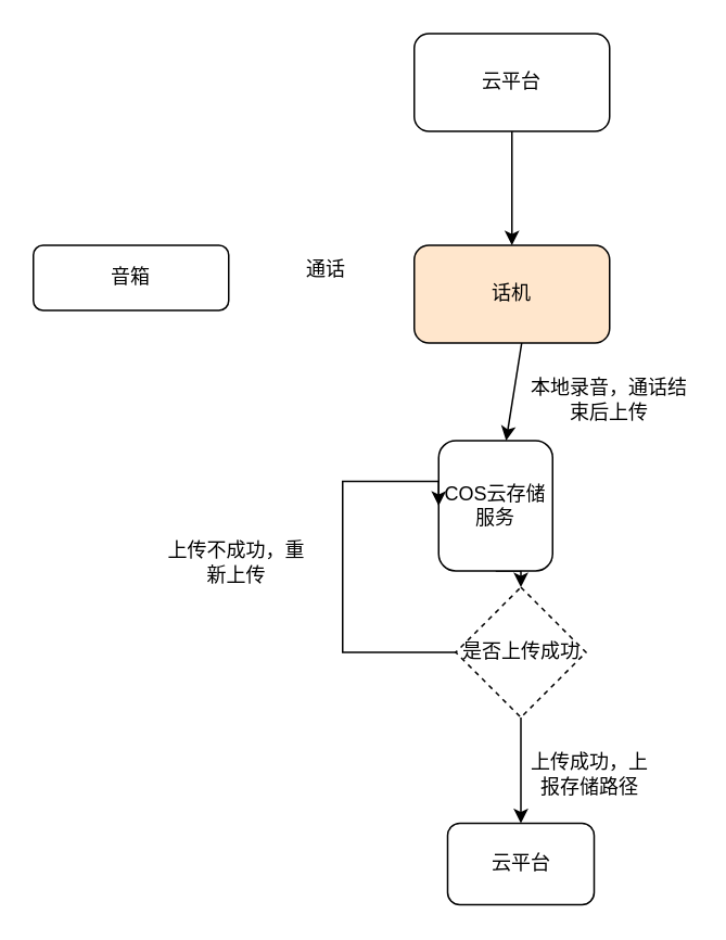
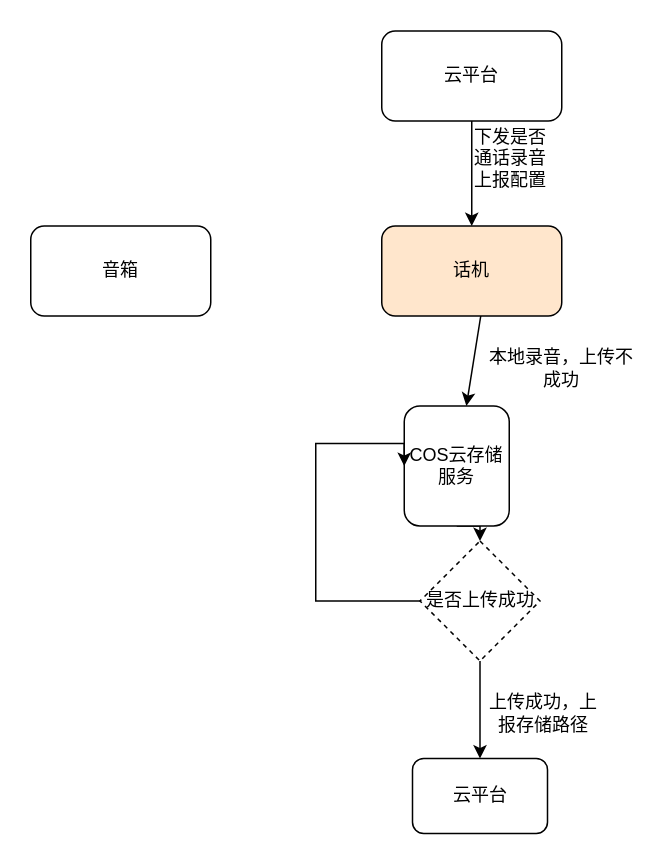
+ <mxCell id="17" value="下发是否通话录音上报配置" style="text;html=1;strokeColor=none;fillColor=none;align=center;verticalAlign=middle;whiteSpace=wrap;rounded=0;" vertex="1" parent="1"><mxGeometry x="310" y="90" width="60" height="30" as="geometry" /></mxCell>
- <mxCell id="4" value="通话" style="text;html=1;strokeColor=none;fillColor=none;align=center;verticalAlign=middle;whiteSpace=wrap;rounded=0;" vertex="1" parent="1"><mxGeometry x="170" y="150" width="60" height="30" as="geometry" /></mxCell>
- <mxCell id="3" value="音箱" style="rounded=1;whiteSpace=wrap;html=1;" vertex="1" parent="1"><mxGeometry x="20" y="150" width="120" height="40" as="geometry" /></mxCell>
+ <mxCell id="3" value="音箱" style="rounded=1;whiteSpace=wrap;html=1;" vertex="1" parent="1"><mxGeometry x="20" y="150" width="120" height="60" as="geometry" /></mxCell>
- <mxCell id="12" value="本地录音，通话结束后上传" style="text;html=1;strokeColor=none;fillColor=none;align=center;verticalAlign=middle;whiteSpace=wrap;rounded=0;" vertex="1" parent="1"><mxGeometry x="324" y="230" width="100" height="30" as="geometry" /></mxCell>
+ <mxCell id="12" value="本地录音，上传不成功" style="text;html=1;strokeColor=none;fillColor=none;align=center;verticalAlign=middle;whiteSpace=wrap;rounded=0;" vertex="1" parent="1"><mxGeometry x="324" y="230" width="100" height="30" as="geometry" /></mxCell>
- <mxCell id="14" value="上传不成功，重新上传" style="text;html=1;strokeColor=none;fillColor=none;align=center;verticalAlign=middle;whiteSpace=wrap;rounded=0;" vertex="1" parent="1"><mxGeometry x="100" y="330" width="90" height="30" as="geometry" /></mxCell>
